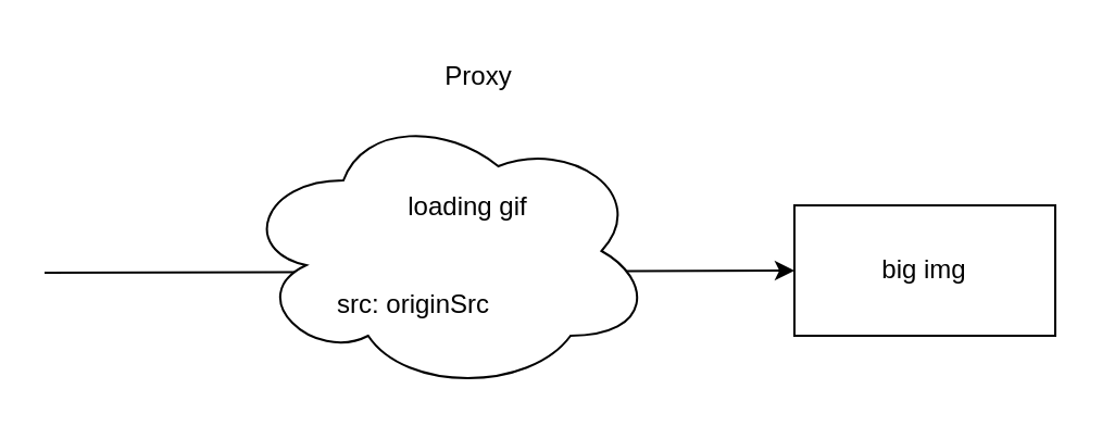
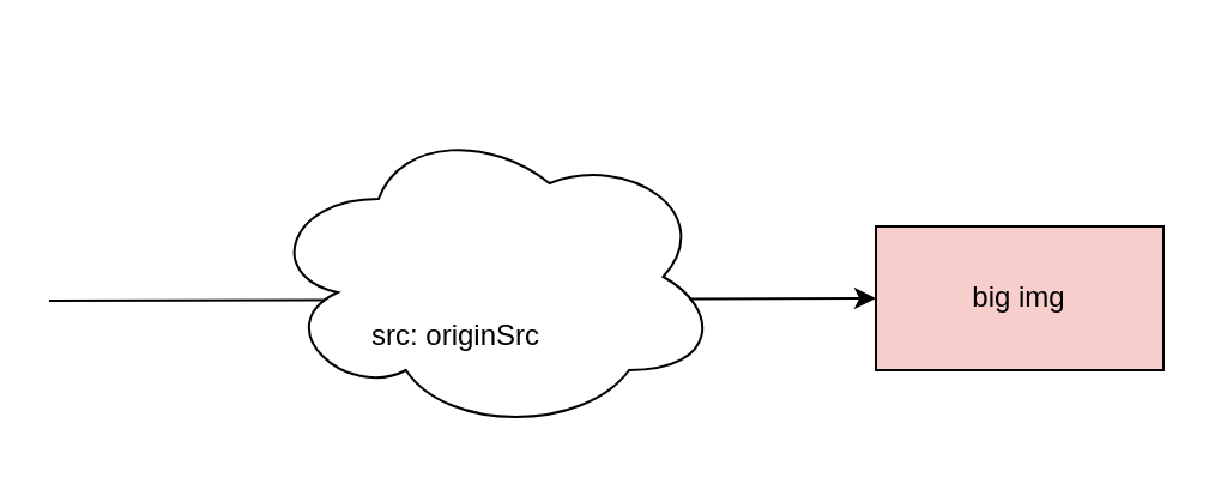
- <mxCell id="8" value="Proxy" style="text;html=1;strokeColor=none;fillColor=none;align=center;verticalAlign=middle;whiteSpace=wrap;rounded=0;" vertex="1" parent="1"><mxGeometry x="190" y="20" width="60" height="30" as="geometry" /></mxCell>
- <mxCell id="7" value="loading gif" style="text;html=1;strokeColor=none;fillColor=none;align=center;verticalAlign=middle;whiteSpace=wrap;rounded=0;" vertex="1" parent="4"><mxGeometry x="75" y="30" width="60" height="30" as="geometry" /></mxCell>
- <mxCell id="2" value="big img" style="rounded=0;whiteSpace=wrap;html=1;" vertex="1" parent="1"><mxGeometry x="365" y="94" width="120" height="60" as="geometry" /></mxCell>
+ <mxCell id="2" value="big img" style="rounded=0;whiteSpace=wrap;html=1;fillColor=#f8cecc;" vertex="1" parent="1"><mxGeometry x="365" y="94" width="120" height="60" as="geometry" /></mxCell>
